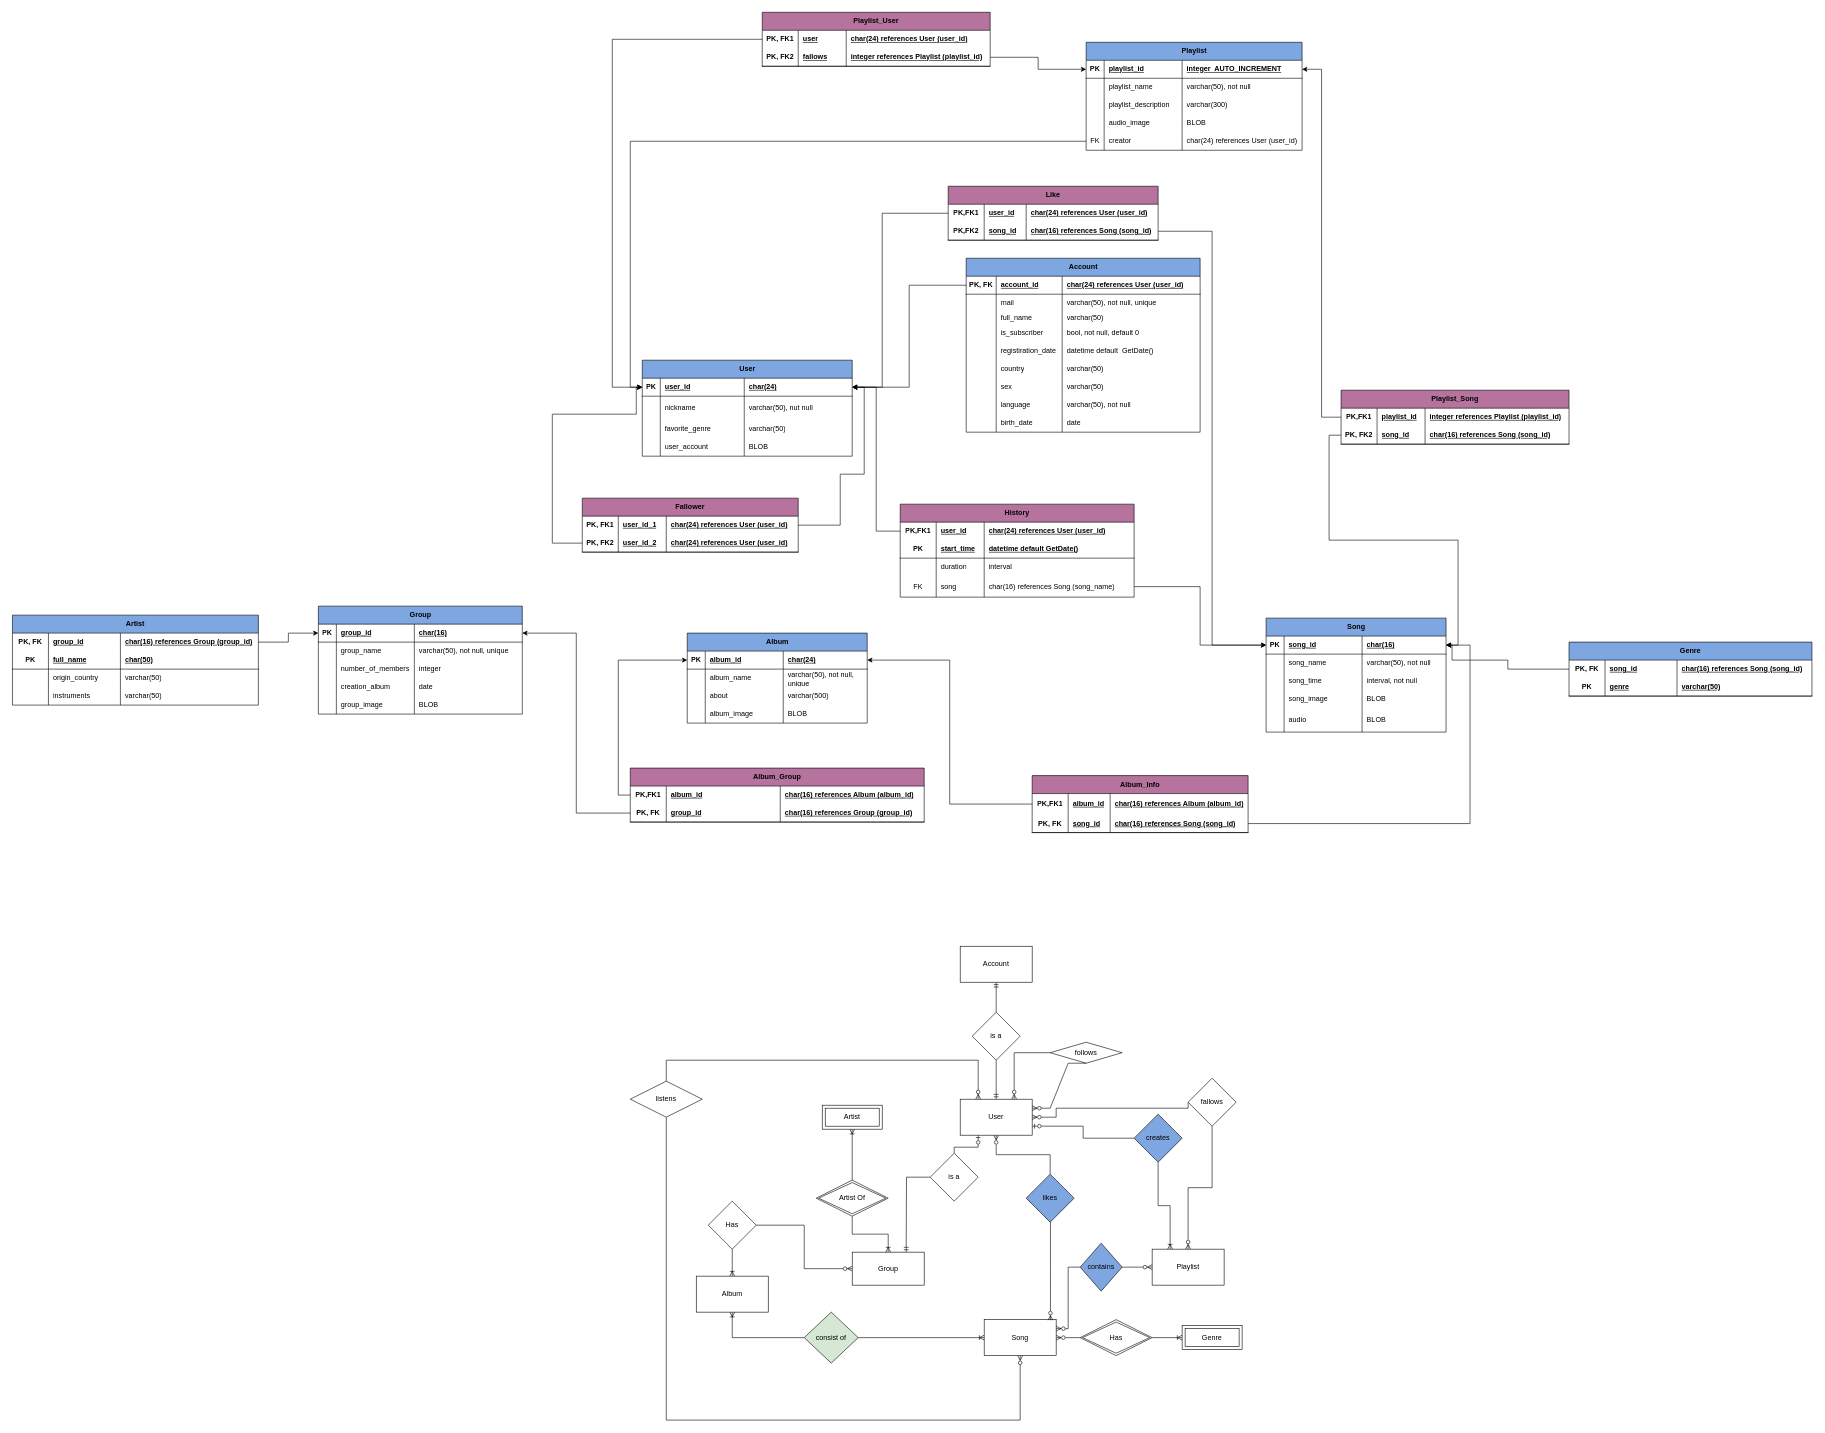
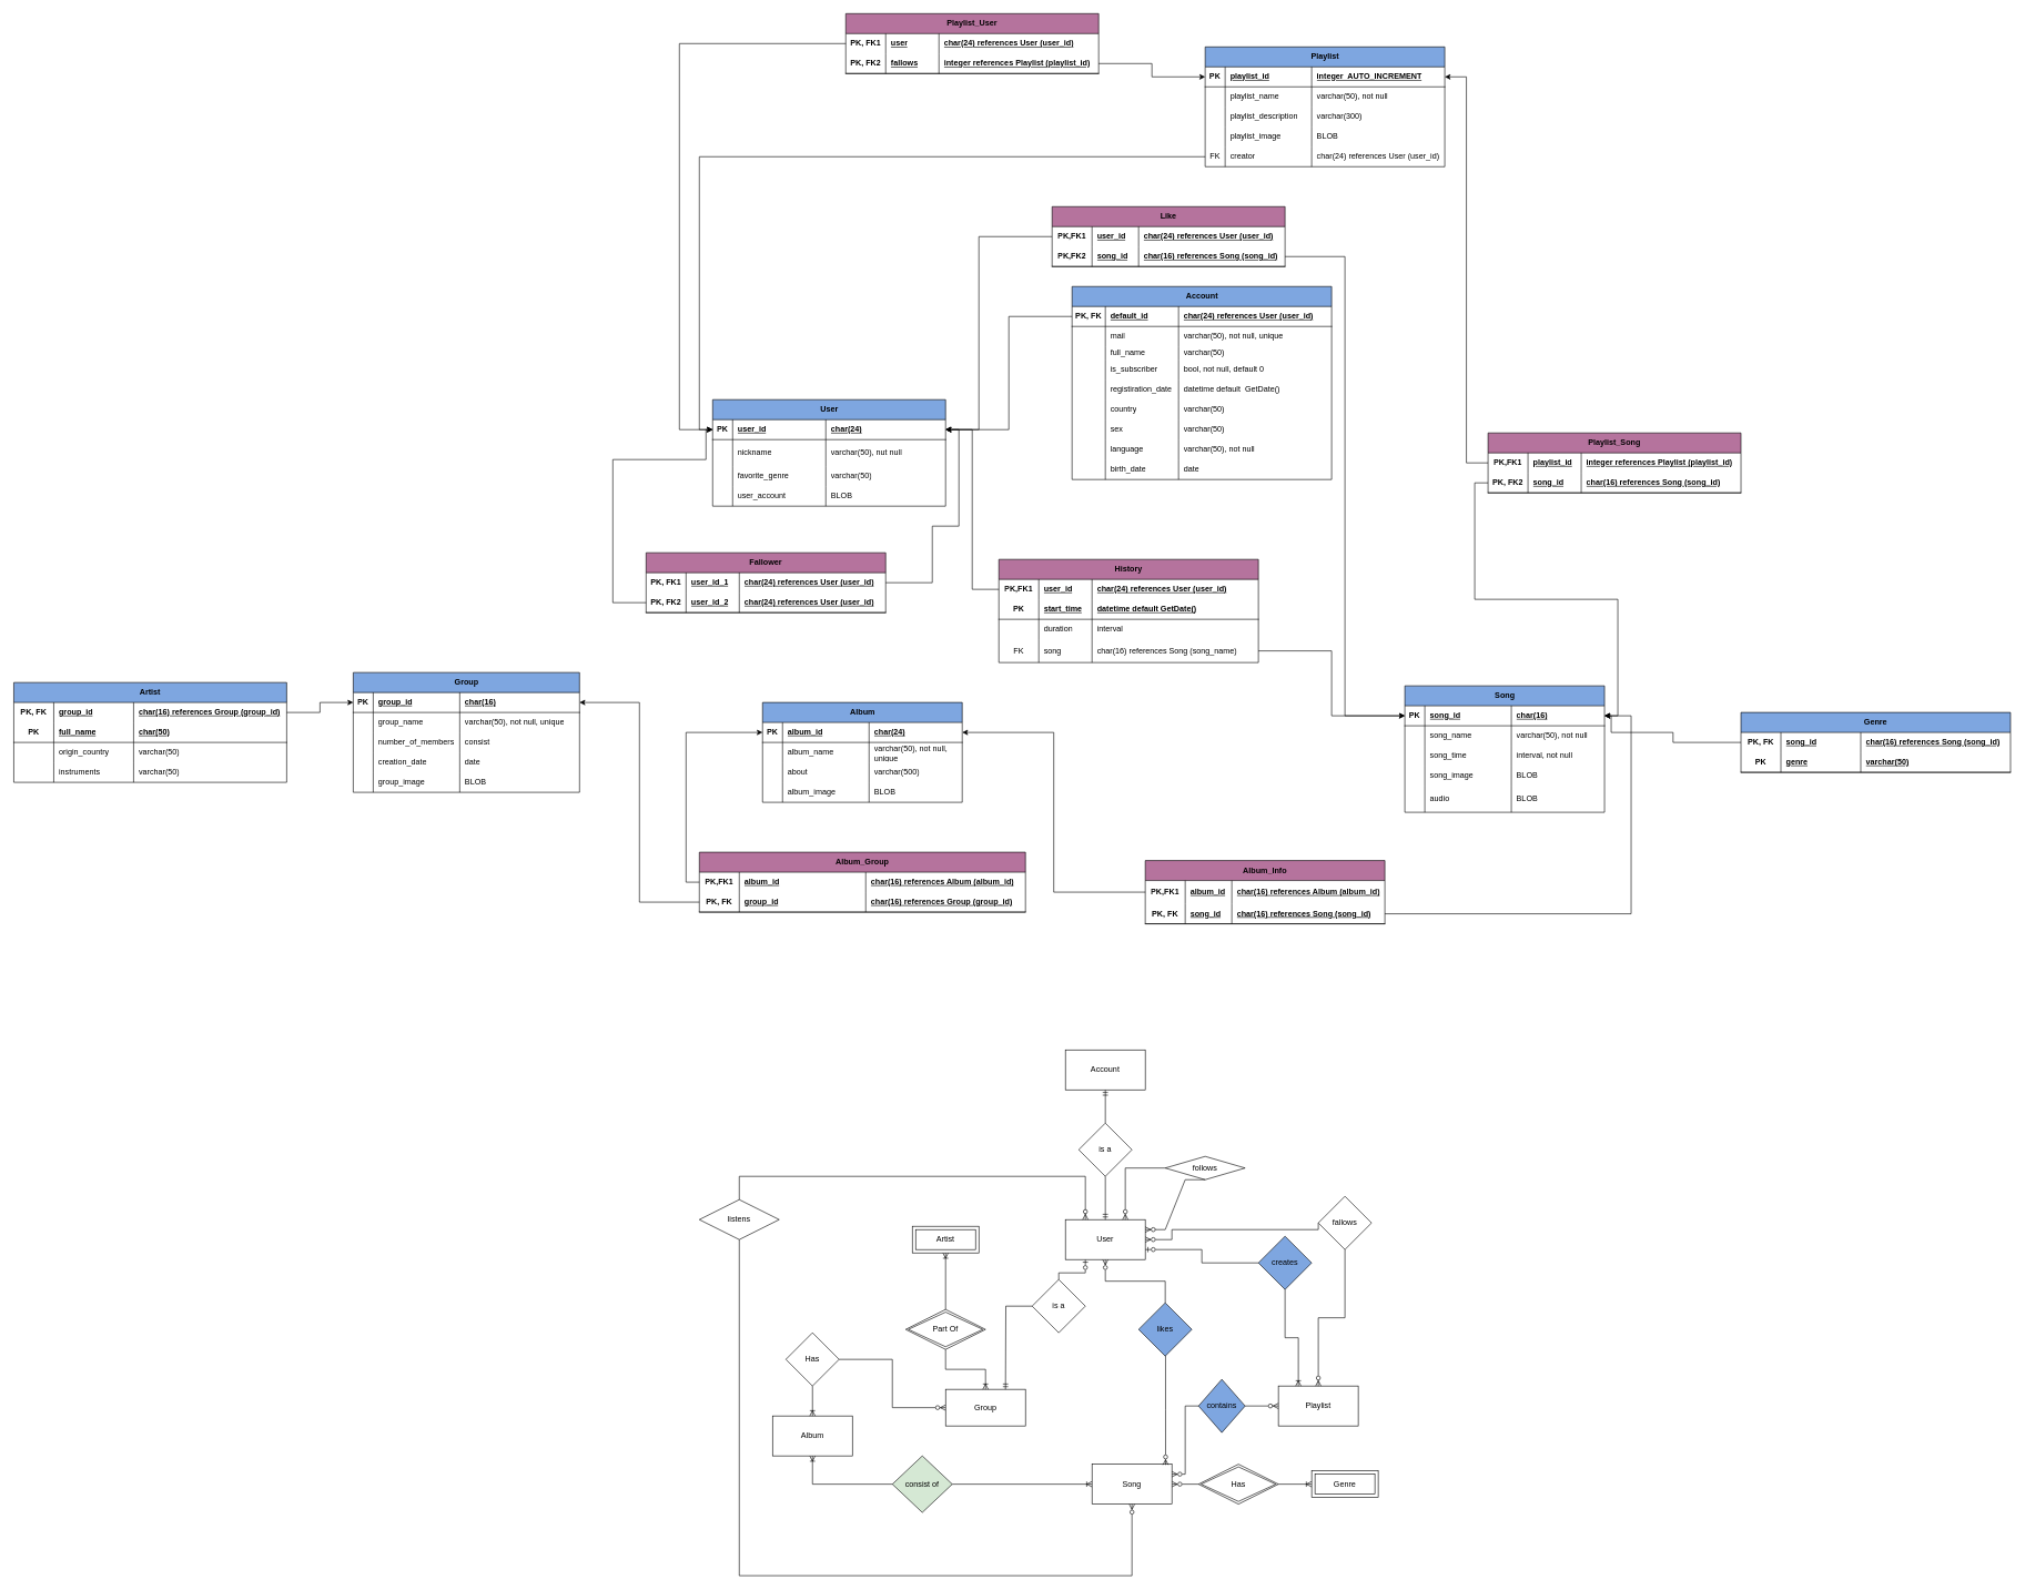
- <mxCell id="181" value="audio_image" style="shape=partialRectangle;connectable=0;fillColor=none;top=0;left=0;bottom=0;right=0;align=left;spacingLeft=6;overflow=hidden;whiteSpace=wrap;html=1;" vertex="1" parent="179"><mxGeometry x="30" width="130" height="30" as="geometry"><mxRectangle width="130" height="30" as="alternateBounds" /></mxGeometry></mxCell>
+ <mxCell id="181" value="playlist_image" style="shape=partialRectangle;connectable=0;fillColor=none;top=0;left=0;bottom=0;right=0;align=left;spacingLeft=6;overflow=hidden;whiteSpace=wrap;html=1;" vertex="1" parent="179"><mxGeometry x="30" width="130" height="30" as="geometry"><mxRectangle width="130" height="30" as="alternateBounds" /></mxGeometry></mxCell>
- <mxCell id="5" value="account_id" style="shape=partialRectangle;connectable=0;fillColor=none;top=0;left=0;bottom=0;right=0;align=left;spacingLeft=6;fontStyle=5;overflow=hidden;whiteSpace=wrap;html=1;" vertex="1" parent="3"><mxGeometry x="50" width="110" height="30" as="geometry"><mxRectangle width="110" height="30" as="alternateBounds" /></mxGeometry></mxCell>
+ <mxCell id="5" value="default_id" style="shape=partialRectangle;connectable=0;fillColor=none;top=0;left=0;bottom=0;right=0;align=left;spacingLeft=6;fontStyle=5;overflow=hidden;whiteSpace=wrap;html=1;" vertex="1" parent="3"><mxGeometry x="50" width="110" height="30" as="geometry"><mxRectangle width="110" height="30" as="alternateBounds" /></mxGeometry></mxCell>
- <mxCell id="51" value="integer&amp;nbsp;" style="shape=partialRectangle;connectable=0;fillColor=none;top=0;left=0;bottom=0;right=0;align=left;spacingLeft=6;overflow=hidden;whiteSpace=wrap;html=1;" vertex="1" parent="48"><mxGeometry x="160" width="180" height="30" as="geometry"><mxRectangle width="180" height="30" as="alternateBounds" /></mxGeometry></mxCell>
+ <mxCell id="51" value="consist&amp;nbsp;" style="shape=partialRectangle;connectable=0;fillColor=none;top=0;left=0;bottom=0;right=0;align=left;spacingLeft=6;overflow=hidden;whiteSpace=wrap;html=1;" vertex="1" parent="48"><mxGeometry x="160" width="180" height="30" as="geometry"><mxRectangle width="180" height="30" as="alternateBounds" /></mxGeometry></mxCell>
- <mxCell id="54" value="creation_album" style="shape=partialRectangle;connectable=0;fillColor=none;top=0;left=0;bottom=0;right=0;align=left;spacingLeft=6;overflow=hidden;whiteSpace=wrap;html=1;" vertex="1" parent="52"><mxGeometry x="30" width="130" height="30" as="geometry"><mxRectangle width="130" height="30" as="alternateBounds" /></mxGeometry></mxCell>
+ <mxCell id="54" value="creation_date" style="shape=partialRectangle;connectable=0;fillColor=none;top=0;left=0;bottom=0;right=0;align=left;spacingLeft=6;overflow=hidden;whiteSpace=wrap;html=1;" vertex="1" parent="52"><mxGeometry x="30" width="130" height="30" as="geometry"><mxRectangle width="130" height="30" as="alternateBounds" /></mxGeometry></mxCell>
- <mxCell id="123" value="Artist Of" style="shape=rhombus;double=1;perimeter=rhombusPerimeter;whiteSpace=wrap;html=1;align=center;" vertex="1" parent="1"><mxGeometry x="1360" y="1967" width="120" height="60" as="geometry" /></mxCell>
+ <mxCell id="123" value="Part Of" style="shape=rhombus;double=1;perimeter=rhombusPerimeter;whiteSpace=wrap;html=1;align=center;" vertex="1" parent="1"><mxGeometry x="1360" y="1967" width="120" height="60" as="geometry" /></mxCell>
